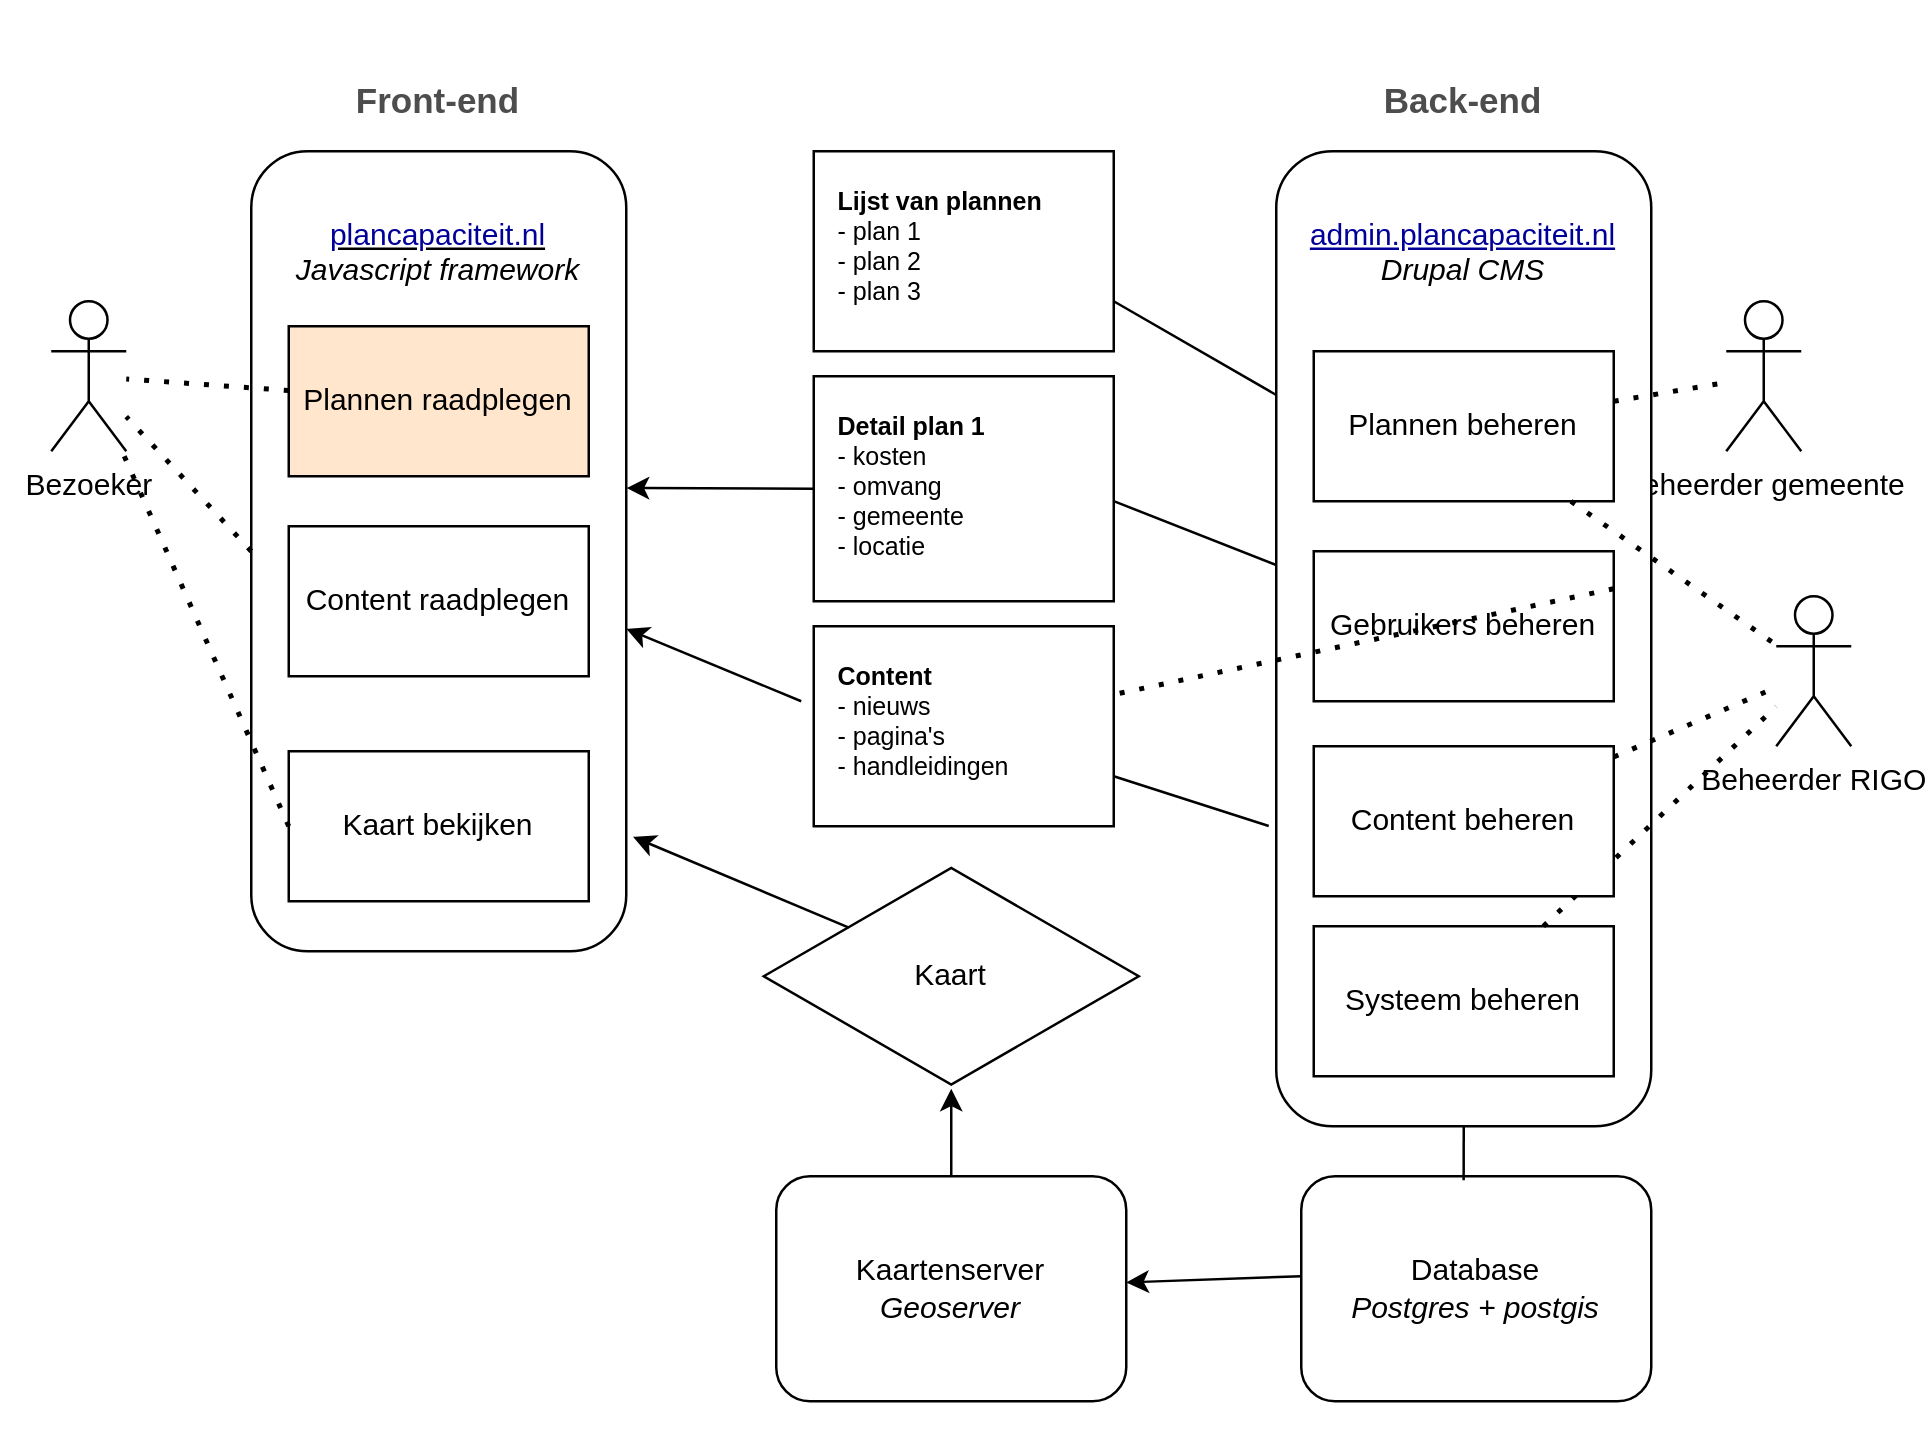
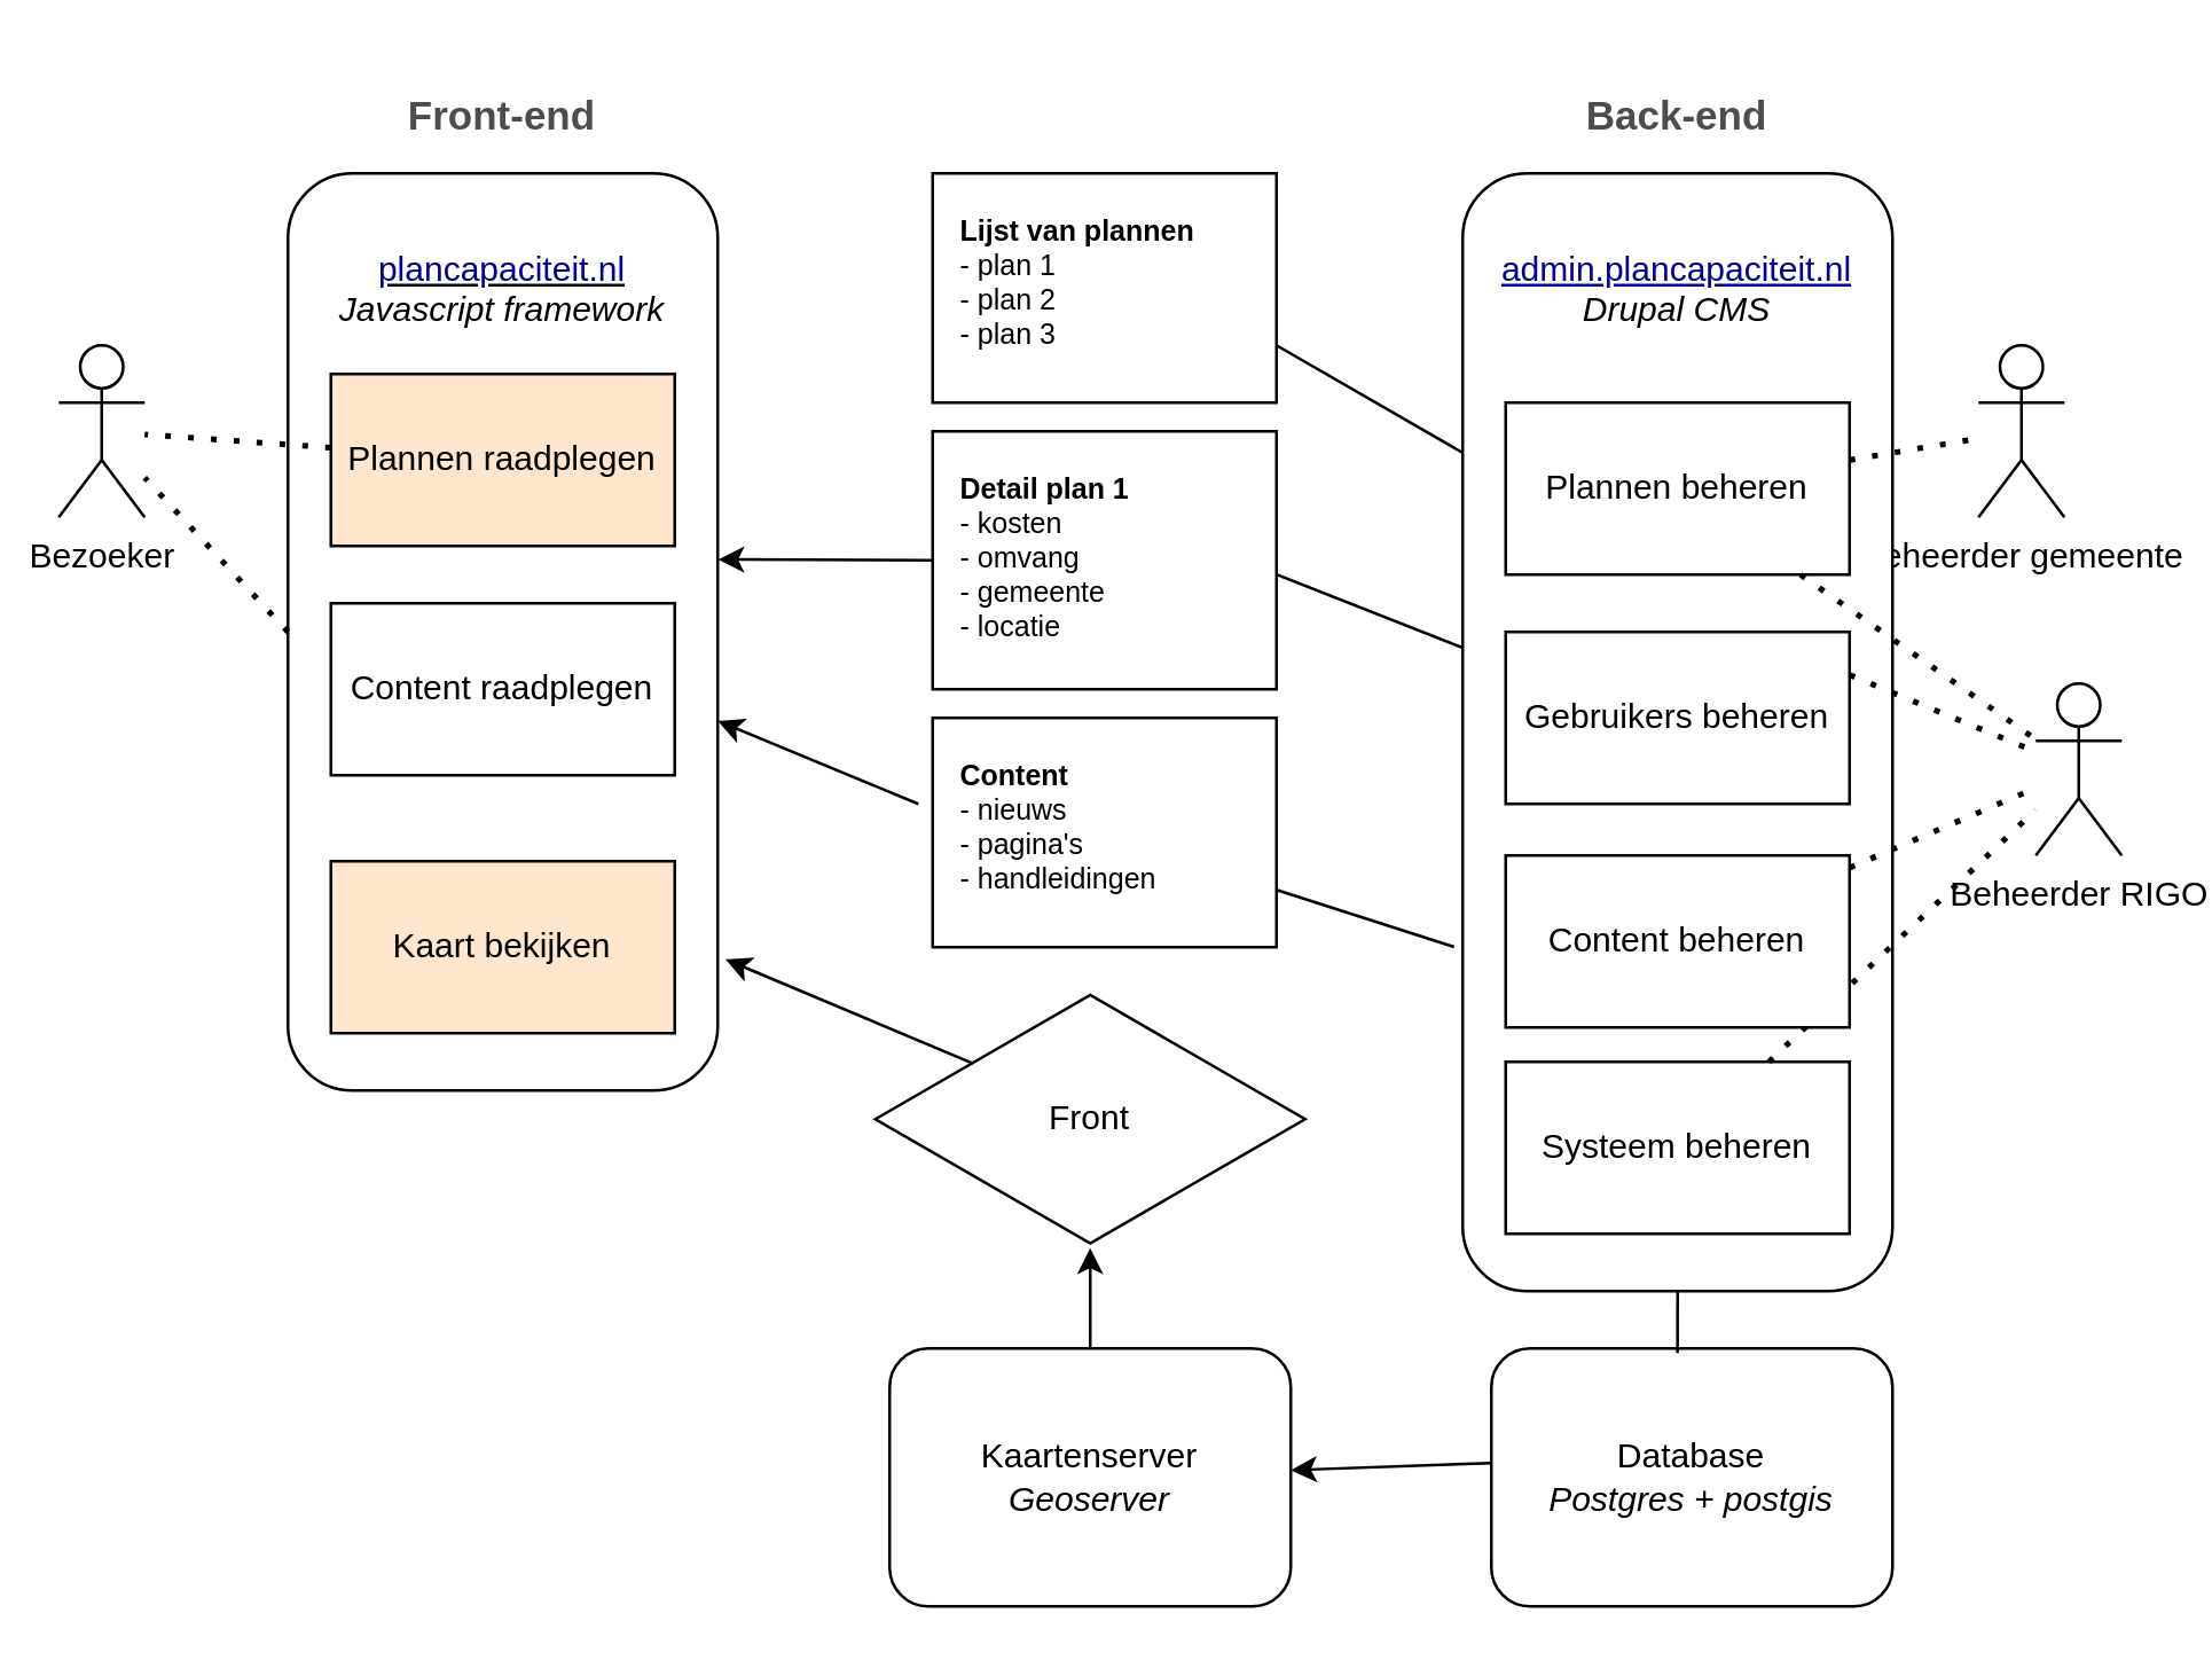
- <mxCell id="9" value="" style="endArrow=none;dashed=1;html=1;dashPattern=1 3;strokeWidth=2;fontSize=14;fontColor=#4D4D4D;exitX=1;exitY=0.25;exitDx=0;exitDy=0;" parent="1" source="8" target="35" edge="1"><mxGeometry width="50" height="50" relative="1" as="geometry"><mxPoint x="370" y="530" as="sourcePoint" /><mxPoint x="420" y="480" as="targetPoint" /></mxGeometry></mxCell>
+ <mxCell id="9" value="" style="endArrow=none;dashed=1;html=1;dashPattern=1 3;strokeWidth=2;fontSize=14;fontColor=#4D4D4D;exitX=1;exitY=0.25;exitDx=0;exitDy=0;" parent="1" source="8" target="4" edge="1"><mxGeometry width="50" height="50" relative="1" as="geometry"><mxPoint x="370" y="530" as="sourcePoint" /><mxPoint x="420" y="480" as="targetPoint" /></mxGeometry></mxCell>
- <mxCell id="33" value="" style="endArrow=none;dashed=1;html=1;dashPattern=1 3;strokeWidth=2;fontSize=10;fontColor=#000000;exitX=0;exitY=0.5;exitDx=0;exitDy=0;" parent="1" source="20" target="2" edge="1"><mxGeometry width="50" height="50" relative="1" as="geometry"><mxPoint x="125" y="165.714" as="sourcePoint" /><mxPoint x="60" y="161.071" as="targetPoint" /></mxGeometry></mxCell>
- <mxCell id="20" value="Kaart bekijken" style="rounded=0;whiteSpace=wrap;html=1;fontSize=12;" parent="1" vertex="1"><mxGeometry x="115" y="300" width="120" height="60" as="geometry" /></mxCell>
+ <mxCell id="20" value="Kaart bekijken" style="rounded=0;whiteSpace=wrap;html=1;fontSize=12;fillColor=#ffe6cc;" parent="1" vertex="1"><mxGeometry x="115" y="300" width="120" height="60" as="geometry" /></mxCell>
- <mxCell id="25" value="Kaart" style="html=1;whiteSpace=wrap;aspect=fixed;shape=isoRectangle;fontSize=12;fontColor=#000000;" parent="1" vertex="1"><mxGeometry x="305" y="345" width="150" height="90" as="geometry" /></mxCell>
+ <mxCell id="25" value="Front" style="html=1;whiteSpace=wrap;aspect=fixed;shape=isoRectangle;fontSize=12;fontColor=#000000;" parent="1" vertex="1"><mxGeometry x="305" y="345" width="150" height="90" as="geometry" /></mxCell>
